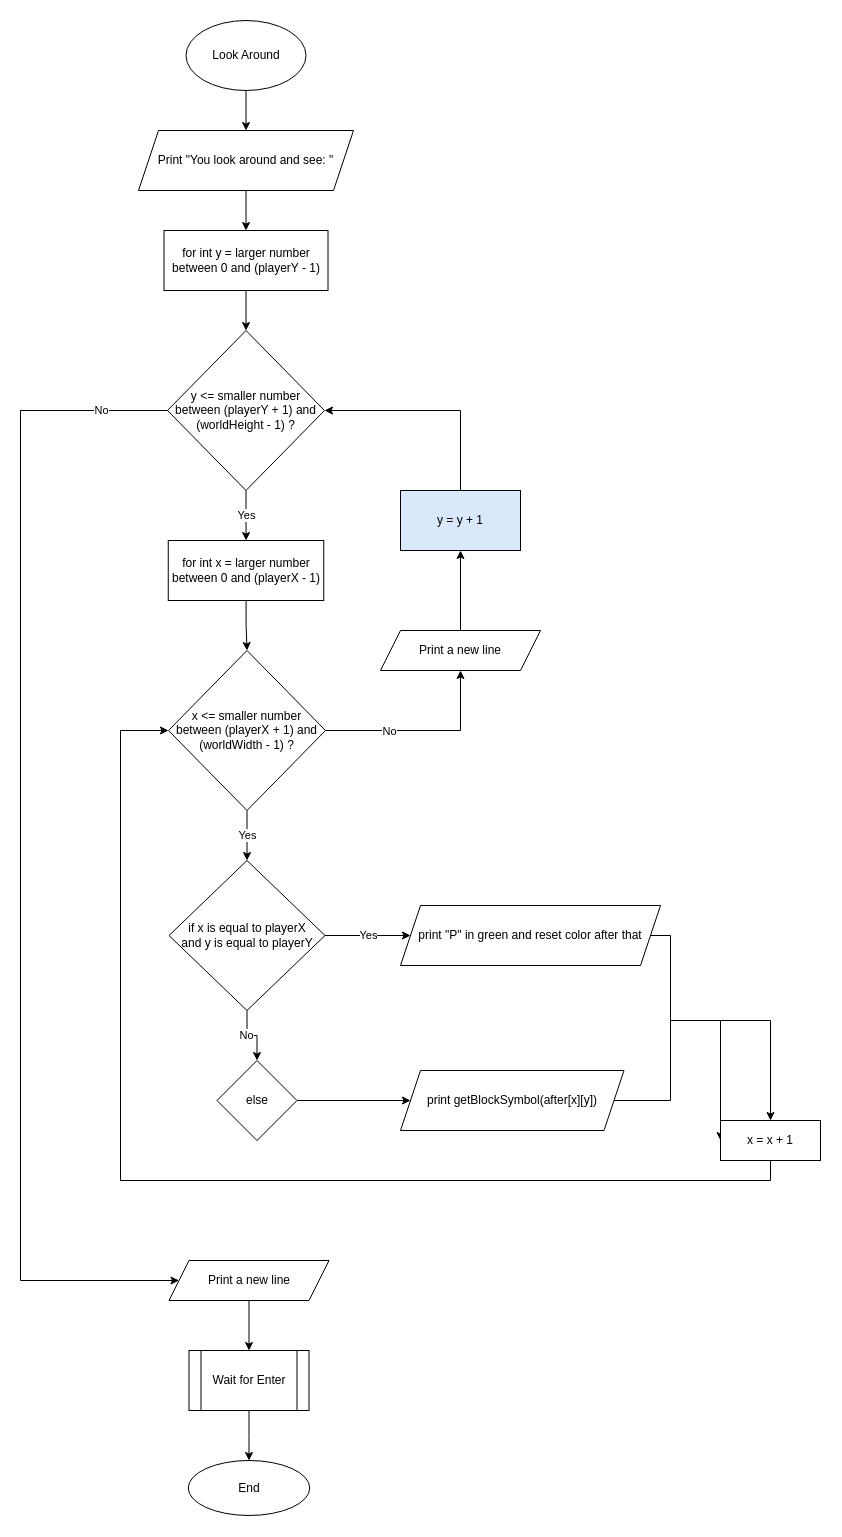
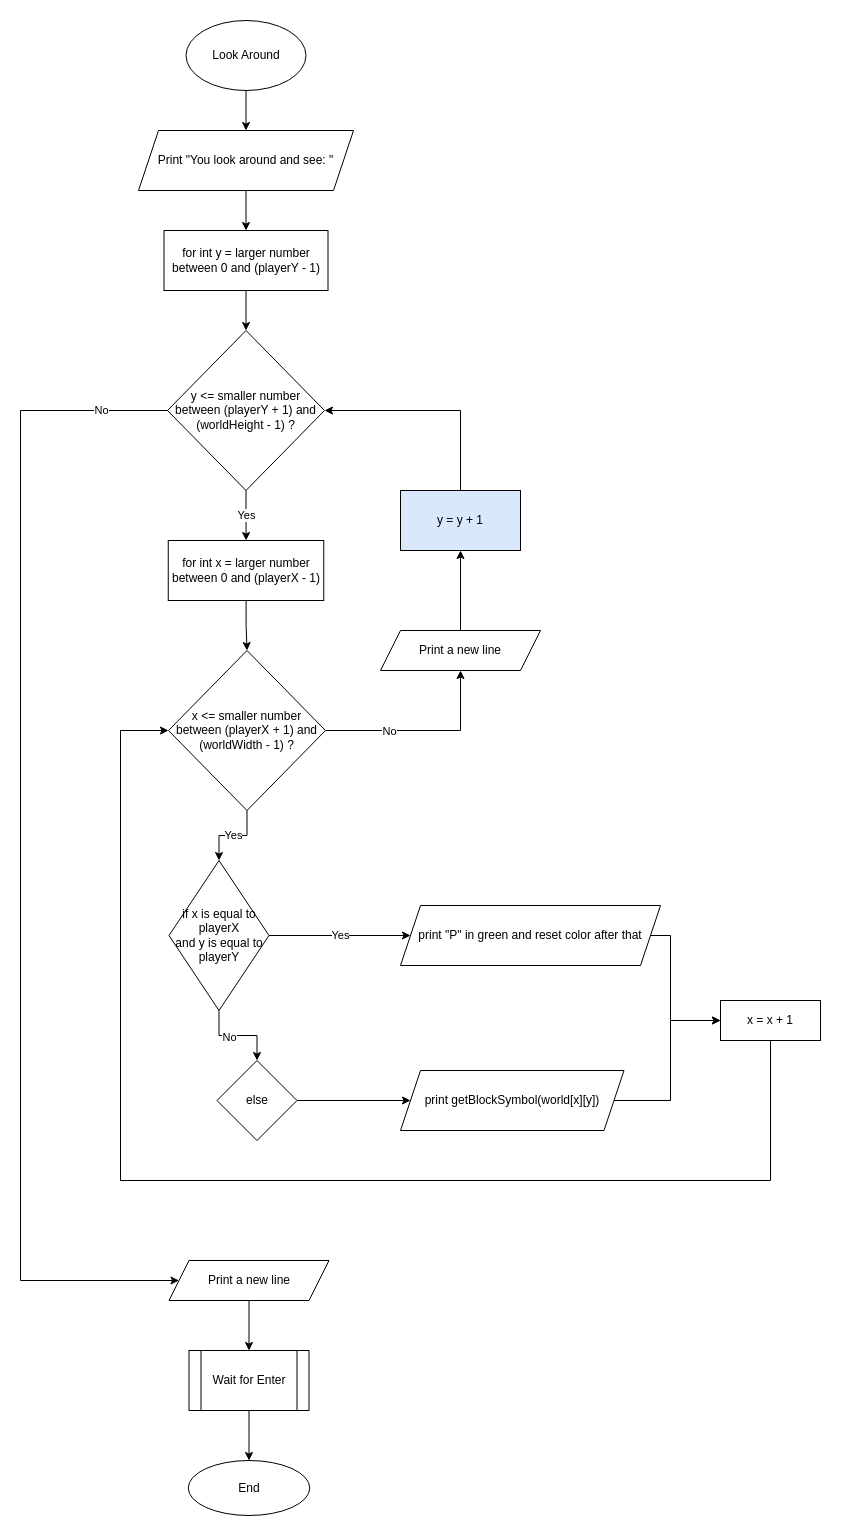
- <mxCell id="21" value="if x is equal to playerX&lt;br&gt;and y is equal to playerY" style="rhombus;whiteSpace=wrap;html=1;" vertex="1" parent="1"><mxGeometry x="168.5" y="860" width="156" height="150" as="geometry" /></mxCell>
+ <mxCell id="21" value="if x is equal to playerX&lt;br&gt;and y is equal to playerY" style="rhombus;whiteSpace=wrap;html=1;" vertex="1" parent="1"><mxGeometry x="168.5" y="860" width="100" height="150" as="geometry" /></mxCell>
- <mxCell id="27" value="print getBlockSymbol(after[x][y])" style="shape=parallelogram;perimeter=parallelogramPerimeter;whiteSpace=wrap;html=1;fixedSize=1;" vertex="1" parent="1"><mxGeometry x="400" y="1070" width="223.5" height="60" as="geometry" /></mxCell>
+ <mxCell id="27" value="print getBlockSymbol(world[x][y])" style="shape=parallelogram;perimeter=parallelogramPerimeter;whiteSpace=wrap;html=1;fixedSize=1;" vertex="1" parent="1"><mxGeometry x="400" y="1070" width="223.5" height="60" as="geometry" /></mxCell>
- <mxCell id="29" value="x = x + 1" style="whiteSpace=wrap;html=1;" vertex="1" parent="1"><mxGeometry x="720" y="1120" width="100" height="40" as="geometry" /></mxCell>
+ <mxCell id="29" value="x = x + 1" style="whiteSpace=wrap;html=1;" vertex="1" parent="1"><mxGeometry x="720" y="1000" width="100" height="40" as="geometry" /></mxCell>
